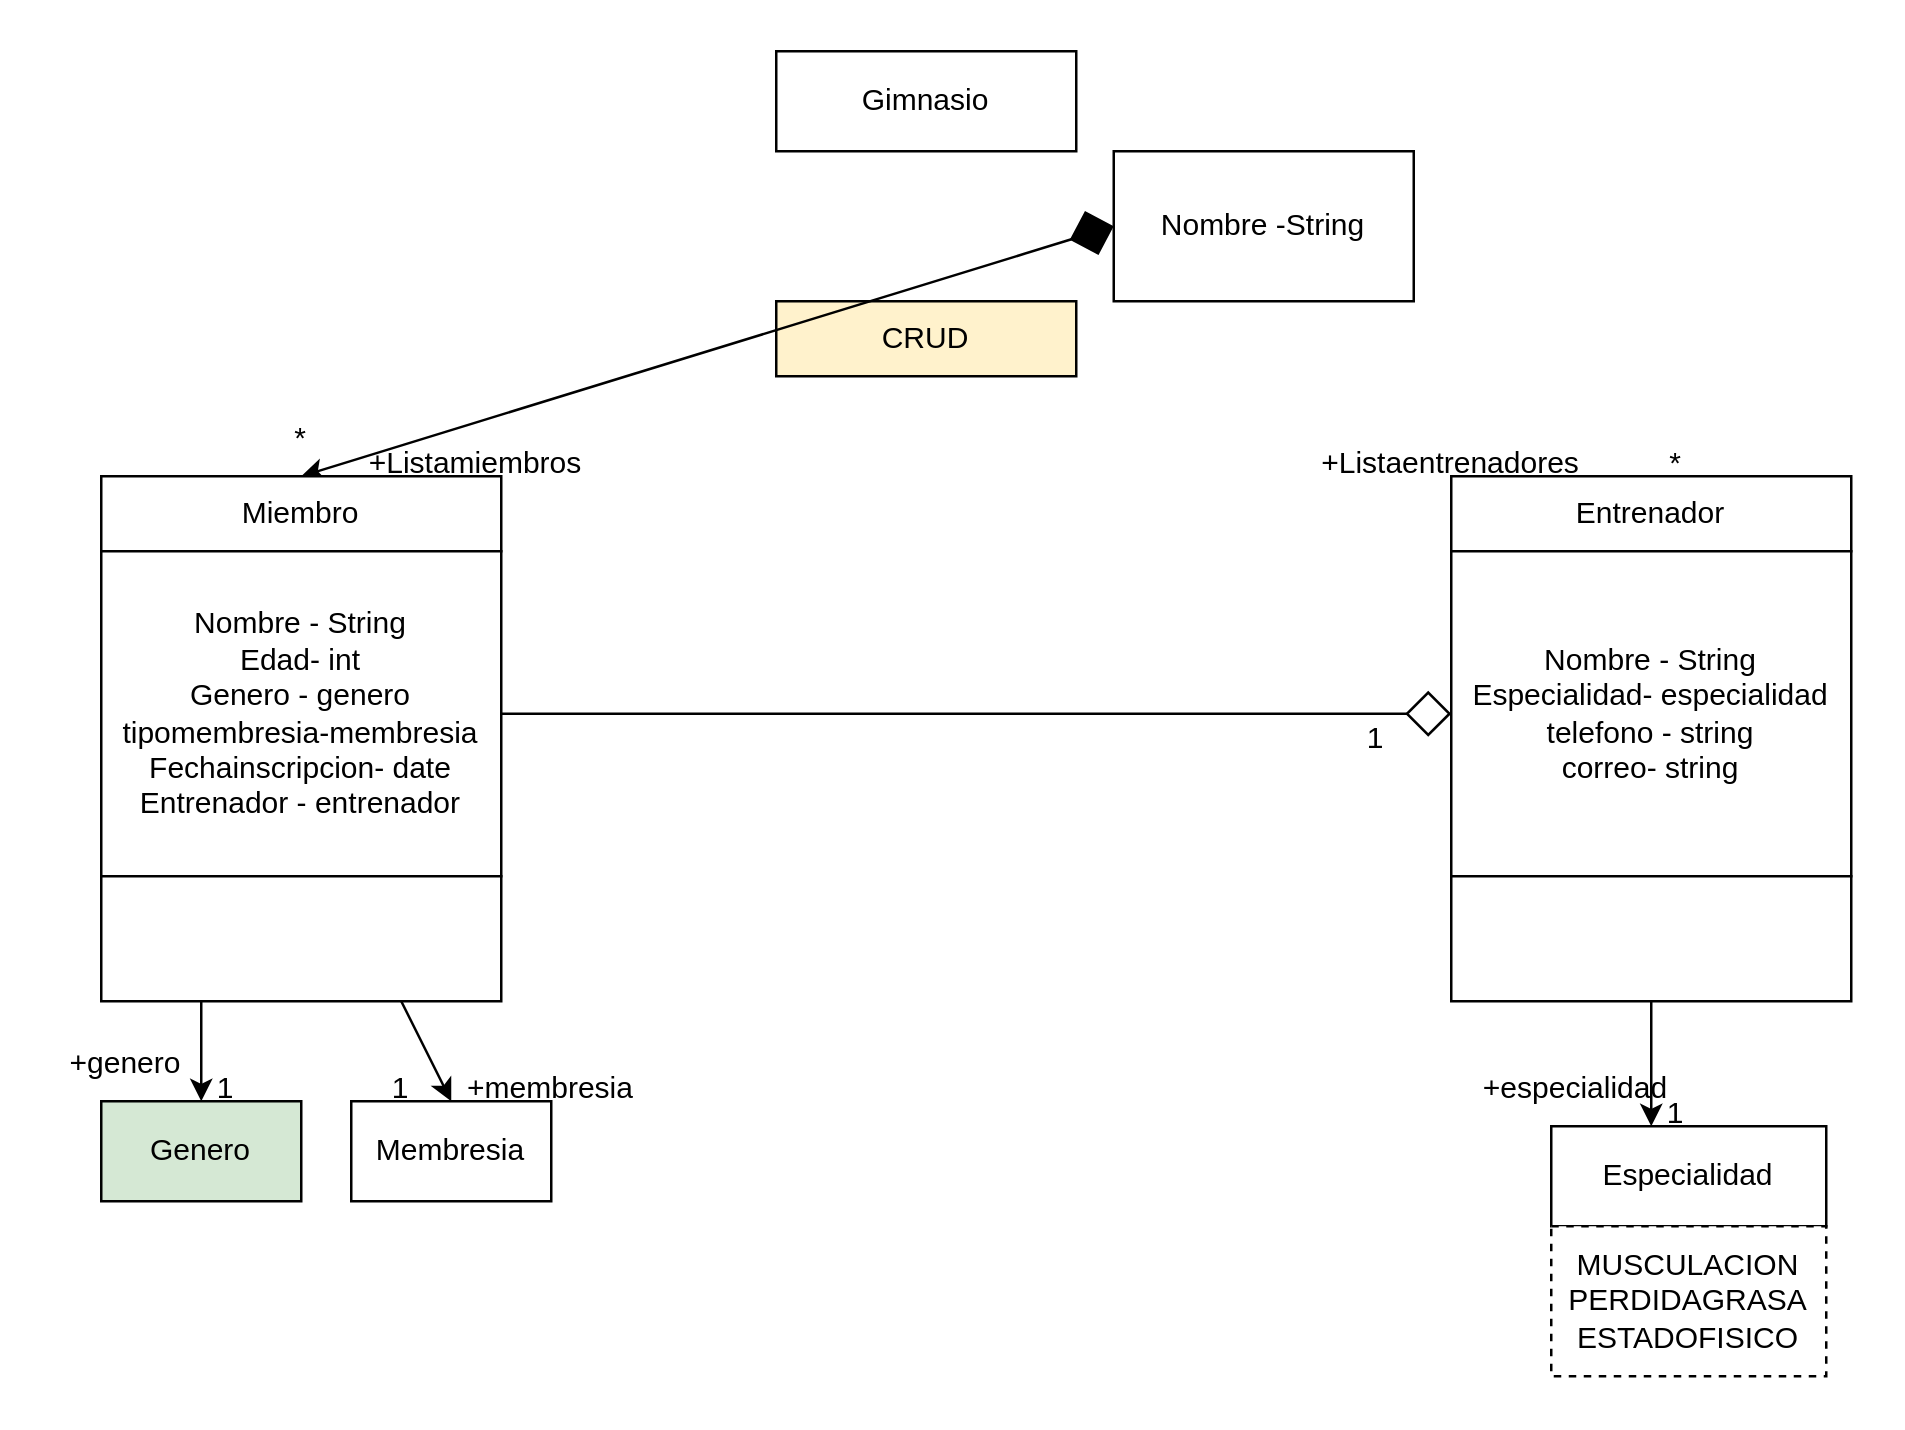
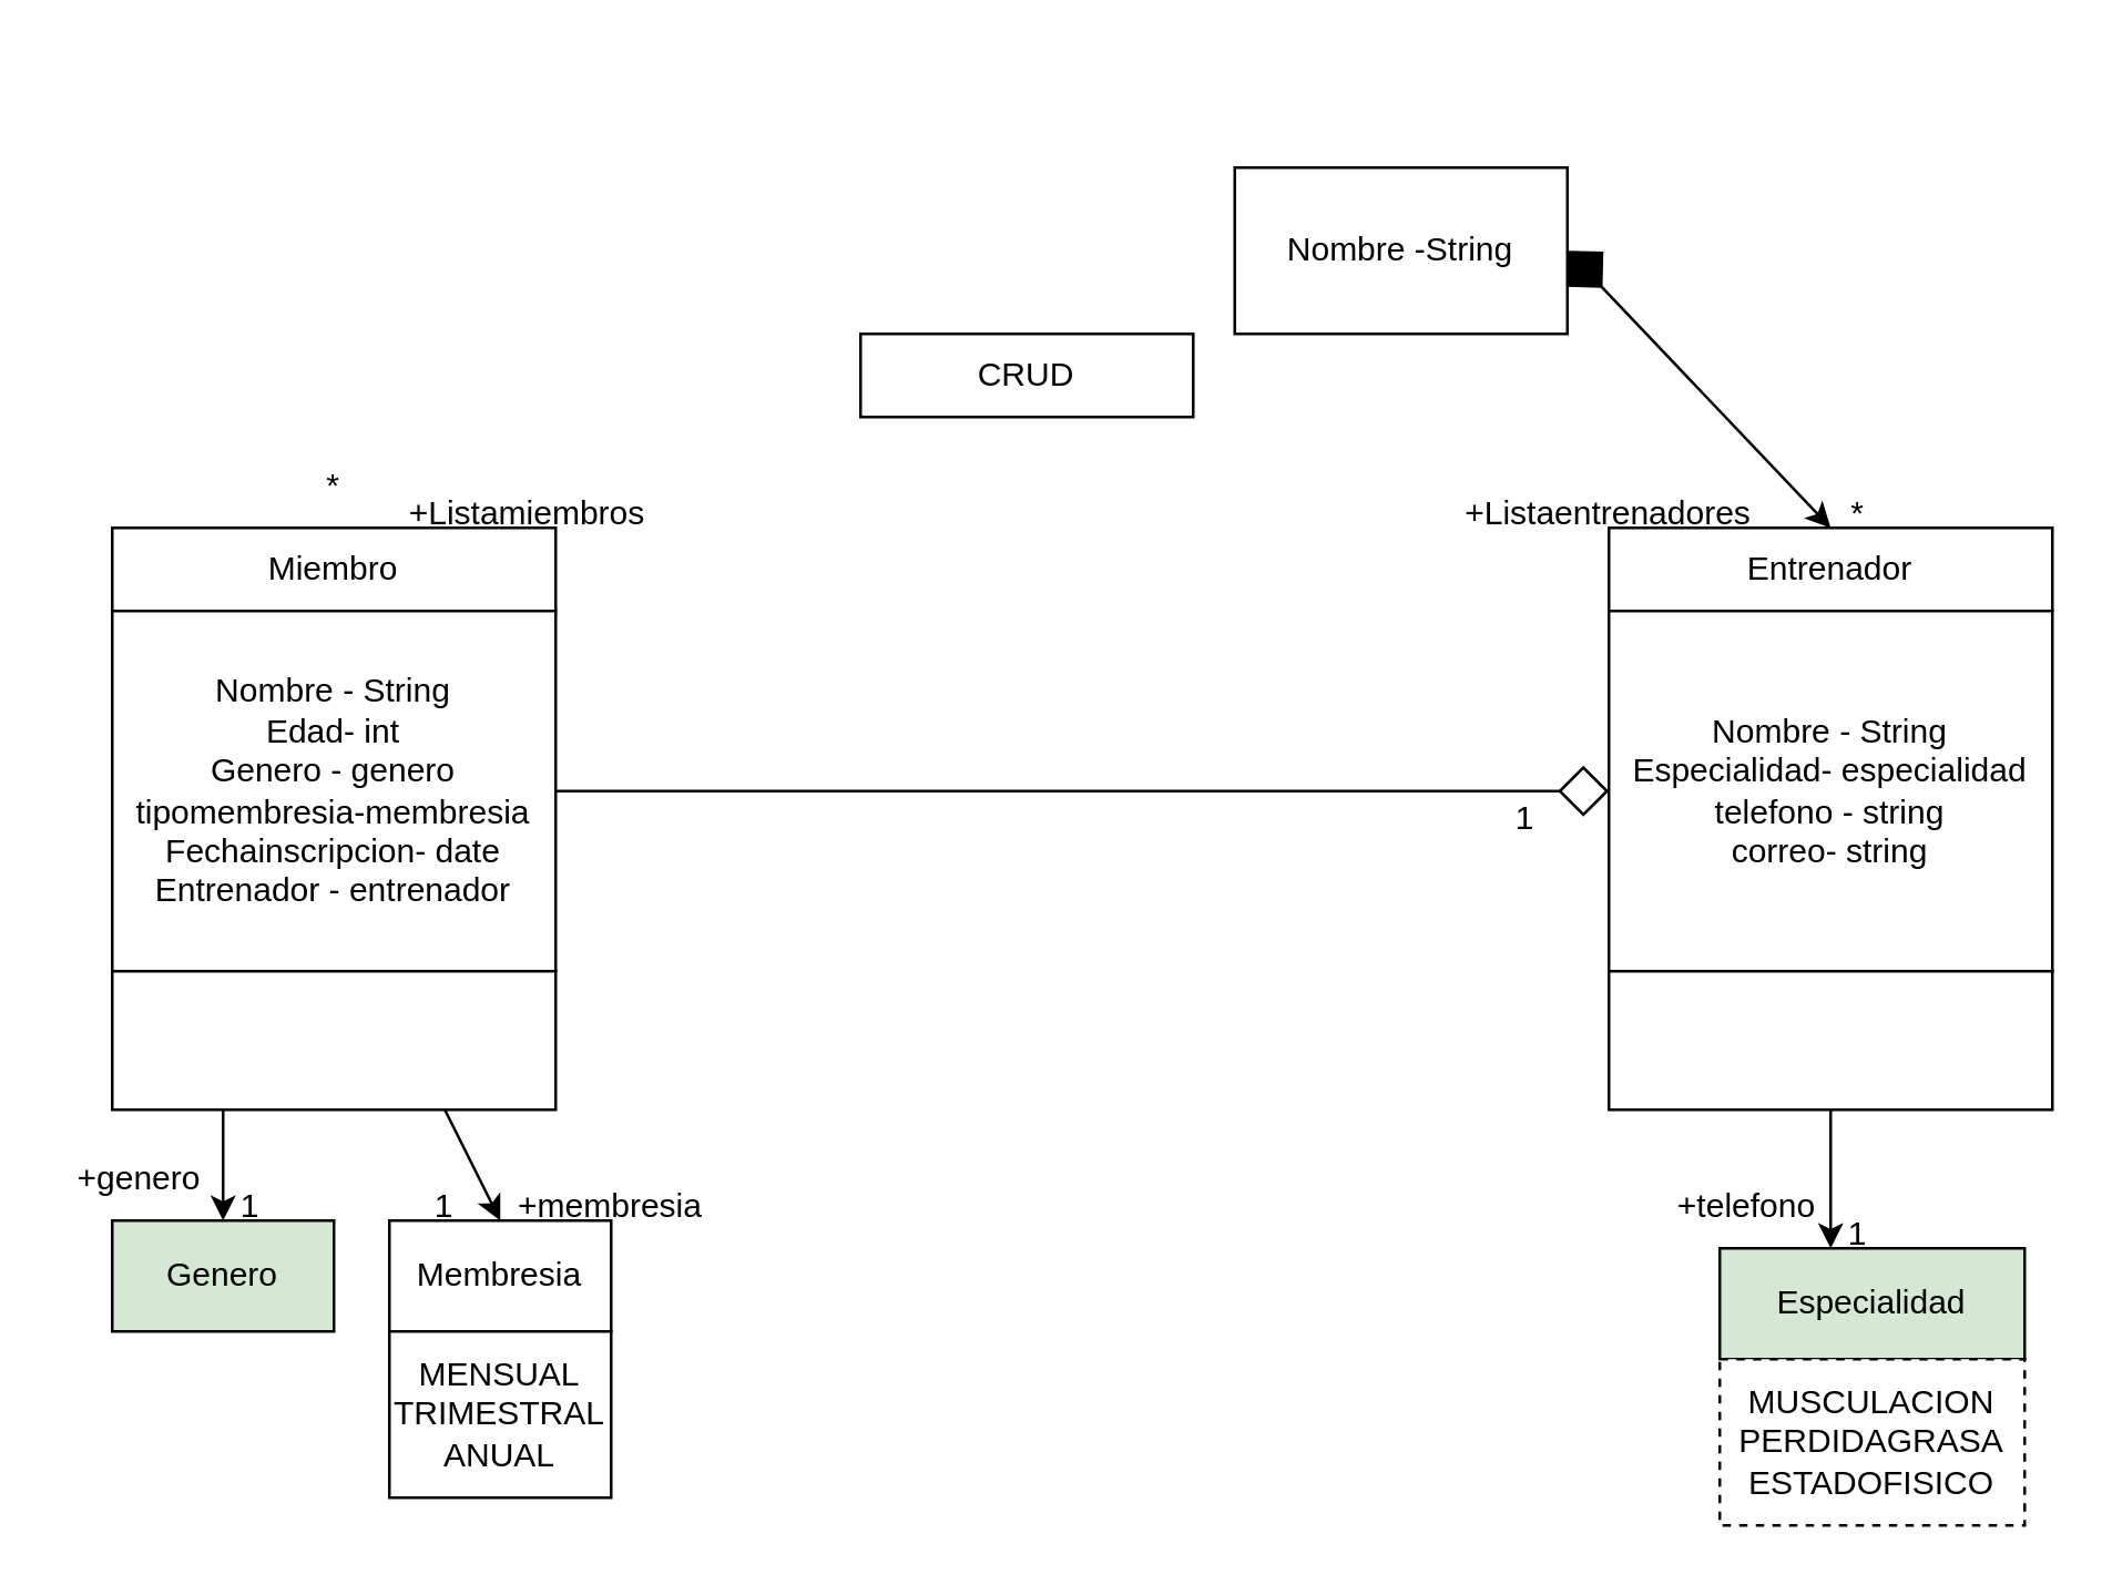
- <mxCell id="2" value="Gimnasio" style="whiteSpace=wrap;html=1;" vertex="1" parent="1"><mxGeometry x="310" y="20" width="120" height="40" as="geometry" /></mxCell>
- <mxCell id="5" value="CRUD" style="whiteSpace=wrap;html=1;fillColor=#fff2cc;" vertex="1" parent="1"><mxGeometry x="310" y="120" width="120" height="30" as="geometry" /></mxCell>
+ <mxCell id="5" value="CRUD" style="whiteSpace=wrap;html=1;" vertex="1" parent="1"><mxGeometry x="310" y="120" width="120" height="30" as="geometry" /></mxCell>
- <mxCell id="6" style="edgeStyle=none;html=1;exitX=0.5;exitY=0;exitDx=0;exitDy=0;entryX=0;entryY=0.5;entryDx=0;entryDy=0;startArrow=classic;startFill=1;endArrow=diamond;endFill=1;endSize=16;" edge="1" parent="1" source="7" target="4"><mxGeometry relative="1" as="geometry" /></mxCell>
+ <mxCell id="3" style="edgeStyle=none;html=1;exitX=1;exitY=0.5;exitDx=0;exitDy=0;entryX=0.5;entryY=0;entryDx=0;entryDy=0;startArrow=diamond;startFill=1;endArrow=classic;endFill=1;endSize=6;startSize=16;" edge="1" parent="1" source="4" target="13"><mxGeometry relative="1" as="geometry" /></mxCell>
- <mxCell id="29" value="+especialidad" style="text;strokeColor=none;align=center;fillColor=none;html=1;verticalAlign=middle;whiteSpace=wrap;rounded=0;" vertex="1" parent="1"><mxGeometry x="600" y="420" width="60" height="30" as="geometry" /></mxCell>
+ <mxCell id="29" value="+telefono" style="text;strokeColor=none;align=center;fillColor=none;html=1;verticalAlign=middle;whiteSpace=wrap;rounded=0;" vertex="1" parent="1"><mxGeometry x="600" y="420" width="60" height="30" as="geometry" /></mxCell>
- <mxCell id="26" value="Especialidad" style="whiteSpace=wrap;html=1;" vertex="1" parent="1"><mxGeometry x="620" y="450" width="110" height="40" as="geometry" /></mxCell>
+ <mxCell id="26" value="Especialidad" style="whiteSpace=wrap;html=1;fillColor=#d5e8d4;" vertex="1" parent="1"><mxGeometry x="620" y="450" width="110" height="40" as="geometry" /></mxCell>
+ <mxCell id="19" value="MENSUAL&lt;br&gt;TRIMESTRAL&lt;br&gt;ANUAL" style="whiteSpace=wrap;html=1;" vertex="1" parent="1"><mxGeometry x="140" y="480" width="80" height="60" as="geometry" /></mxCell>
